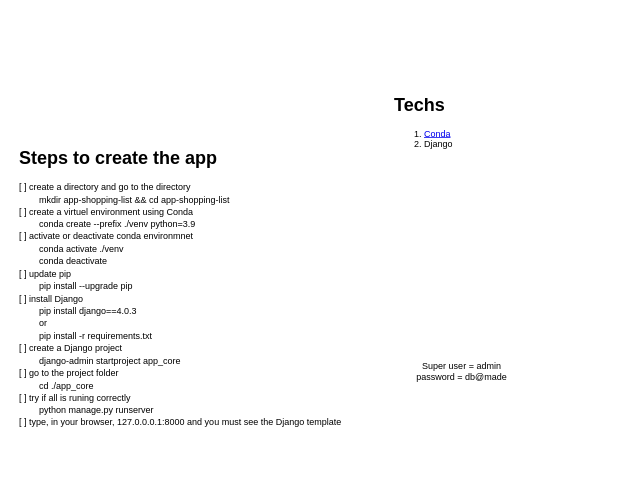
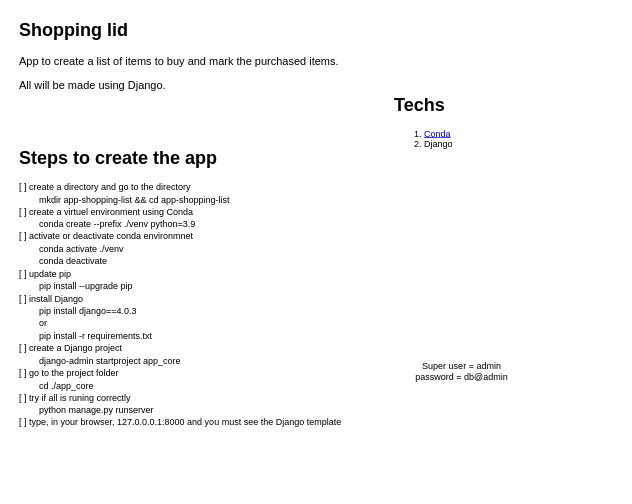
+ <mxCell id="2" value="&lt;h1&gt;Shopping lid&lt;/h1&gt;&lt;p dir=&quot;ltr&quot; style=&quot;line-height: 1.38 ; margin-top: 0pt ; margin-bottom: 0pt&quot;&gt;&lt;span style=&quot;font-size: 11pt ; font-family: &amp;#34;arial&amp;#34; ; color: rgb(0 , 0 , 0) ; background-color: transparent ; font-weight: 400 ; font-style: normal ; font-variant: normal ; text-decoration: none ; vertical-align: baseline&quot;&gt;App to create a list of items to buy and mark the purchased items.&lt;/span&gt;&lt;/p&gt;&lt;p&gt;&lt;span id=&quot;docs-internal-guid-da12e972-7fff-b46a-a793-4a673462a265&quot;&gt;&lt;/span&gt;&lt;/p&gt;&lt;p dir=&quot;ltr&quot; style=&quot;line-height: 1.38 ; margin-top: 0pt ; margin-bottom: 0pt&quot;&gt;&lt;span style=&quot;font-size: 11pt ; font-family: &amp;#34;arial&amp;#34; ; color: rgb(0 , 0 , 0) ; background-color: transparent ; font-weight: 400 ; font-style: normal ; font-variant: normal ; text-decoration: none ; vertical-align: baseline&quot;&gt;All will be made using Django.&lt;/span&gt;&lt;/p&gt;&lt;p dir=&quot;ltr&quot; style=&quot;line-height: 1.38 ; margin-top: 0pt ; margin-bottom: 0pt&quot;&gt;&lt;br&gt;&lt;/p&gt;" style="text;html=1;strokeColor=none;fillColor=none;spacing=5;spacingTop=-20;whiteSpace=wrap;overflow=hidden;rounded=0;" parent="1" vertex="1"><mxGeometry x="20" y="20" width="480" height="120" as="geometry" /></mxCell>
- <mxCell id="5" value="Super user = admin&lt;br&gt;password = db@made" style="text;html=1;strokeColor=none;fillColor=none;align=center;verticalAlign=middle;whiteSpace=wrap;rounded=0;" parent="1" vertex="1"><mxGeometry x="530" y="480" width="170" height="30" as="geometry" /></mxCell>
+ <mxCell id="5" value="Super user = admin&lt;br&gt;password = db@admin" style="text;html=1;strokeColor=none;fillColor=none;align=center;verticalAlign=middle;whiteSpace=wrap;rounded=0;" parent="1" vertex="1"><mxGeometry x="530" y="480" width="170" height="30" as="geometry" /></mxCell>
